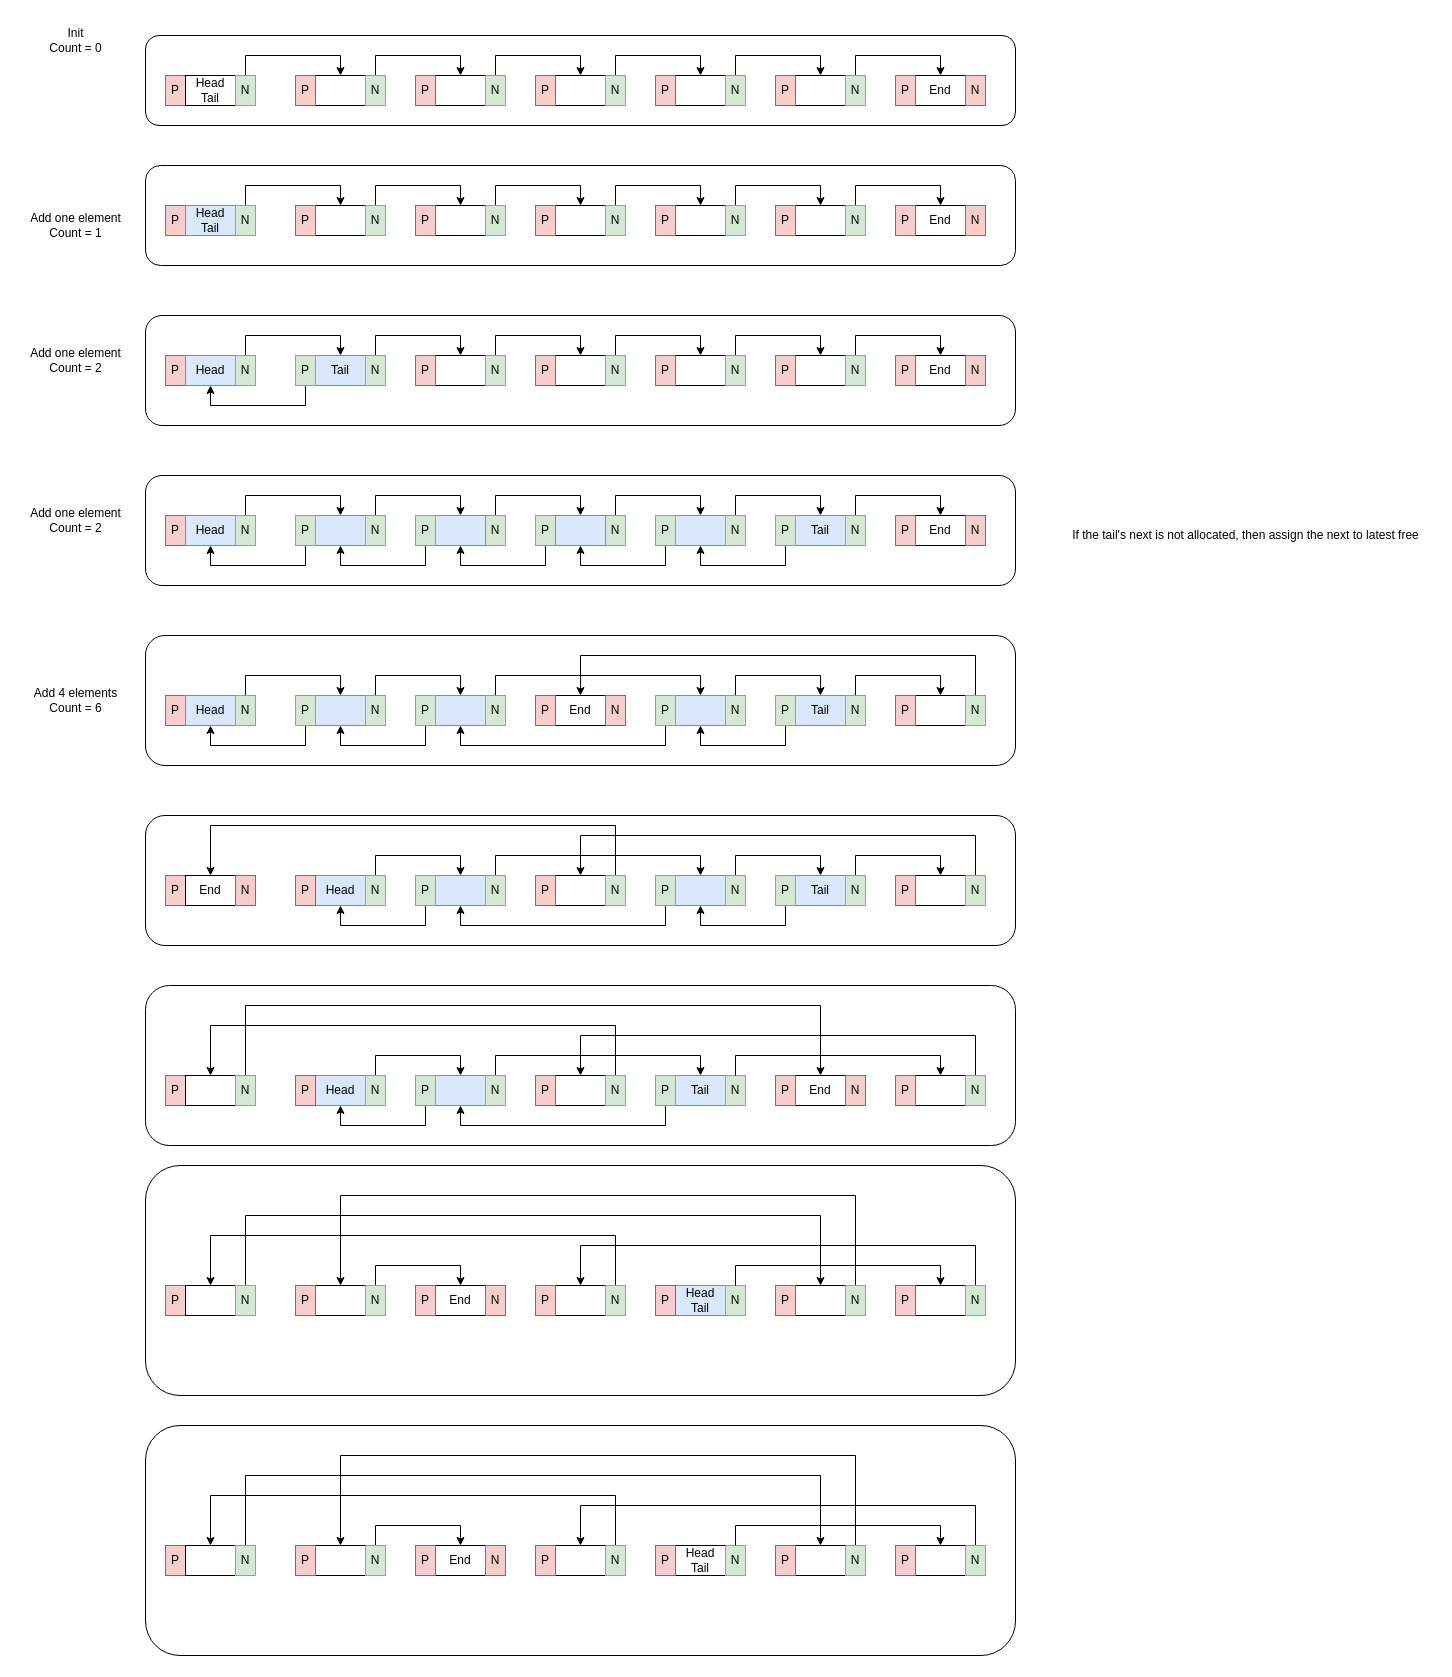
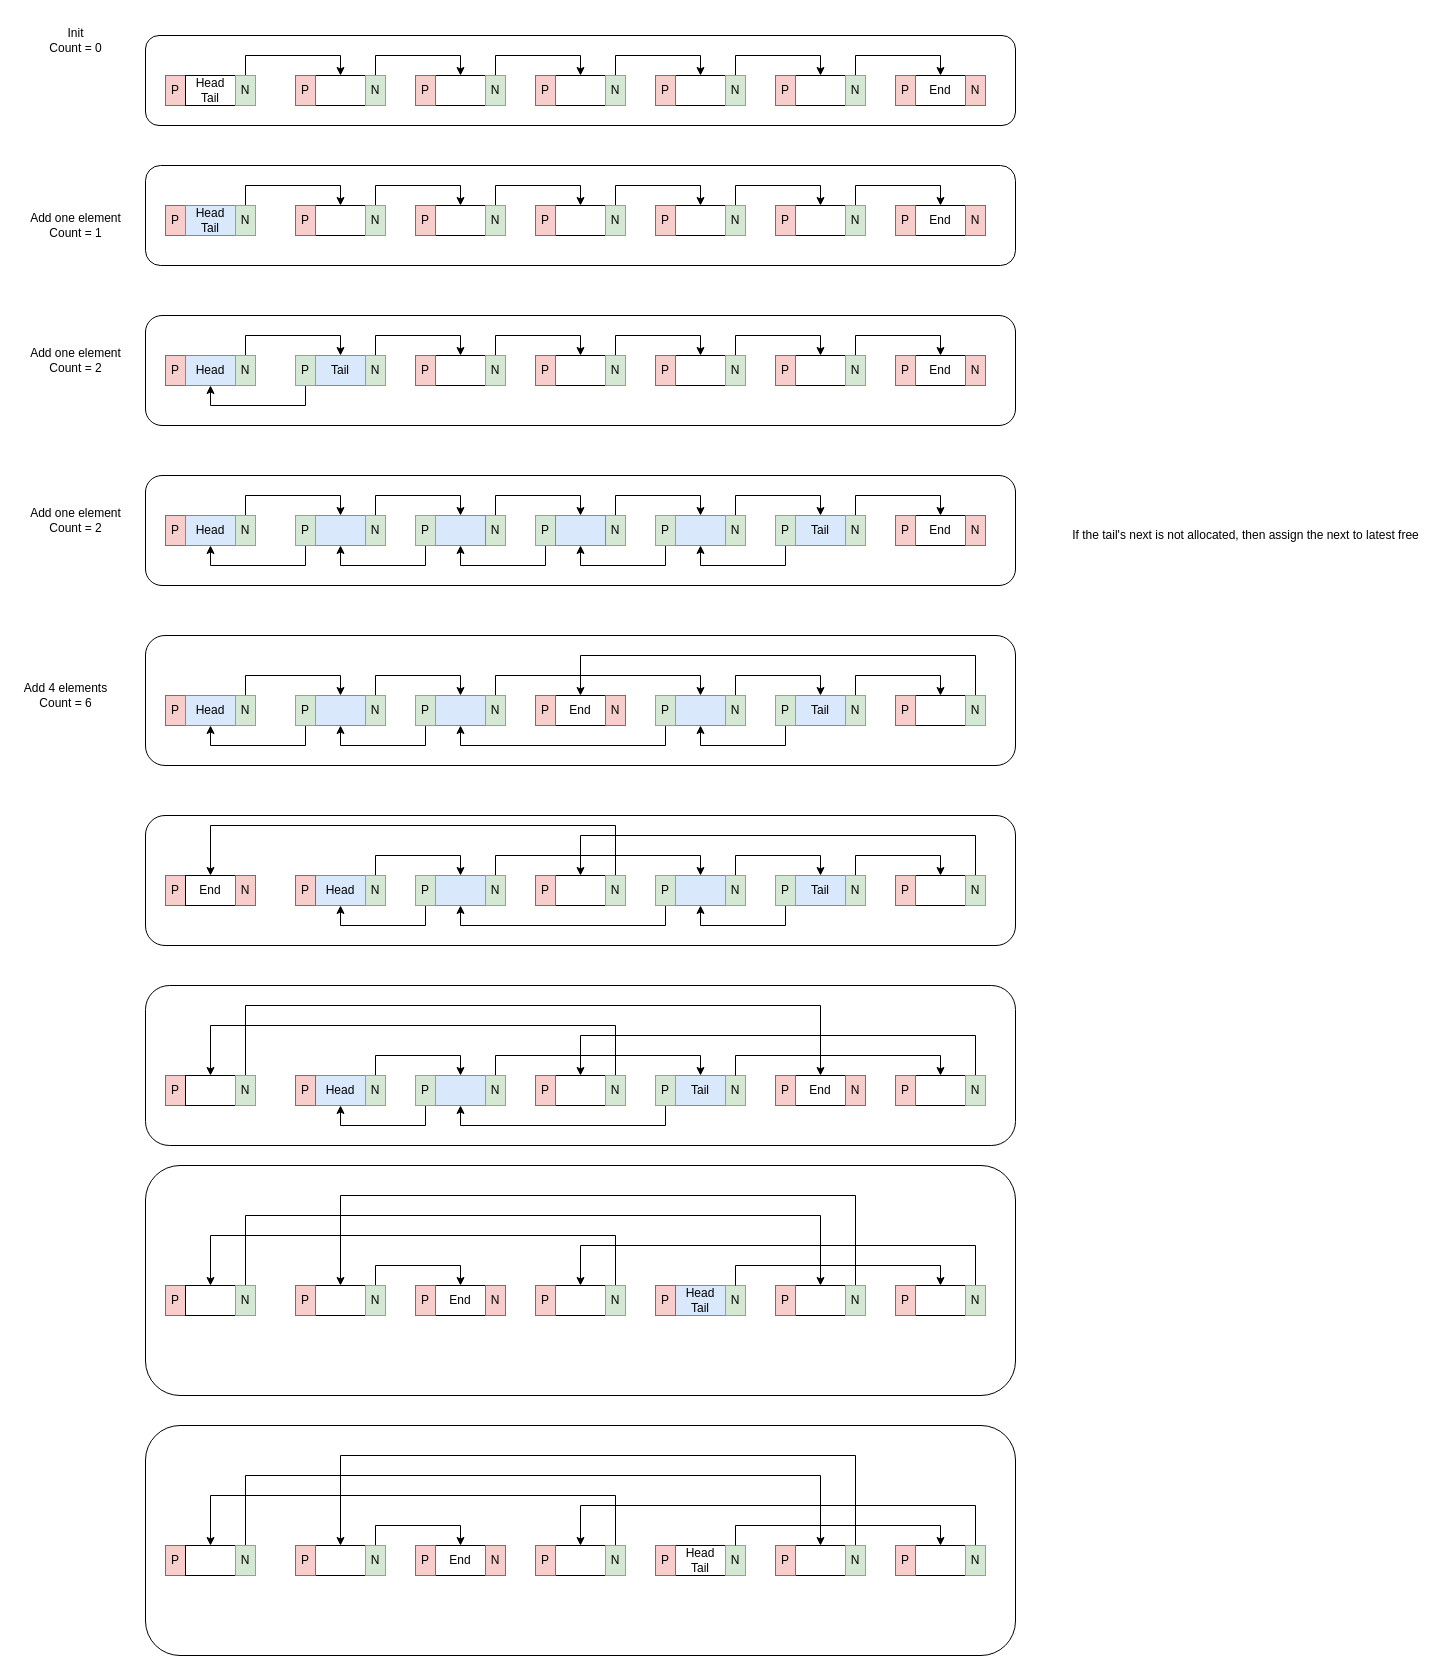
- <mxCell id="218" value="Add 4 elements&lt;br&gt;Count = 6" style="text;html=1;align=center;verticalAlign=middle;resizable=0;points=[];autosize=1;strokeColor=none;fillColor=none;" parent="1" vertex="1"><mxGeometry x="20" y="680" width="110" height="40" as="geometry" /></mxCell>
+ <mxCell id="218" value="Add 4 elements&lt;br&gt;Count = 6" style="text;html=1;align=center;verticalAlign=middle;resizable=0;points=[];autosize=1;strokeColor=none;fillColor=none;" parent="1" vertex="1"><mxGeometry x="10" y="675" width="110" height="40" as="geometry" /></mxCell>
